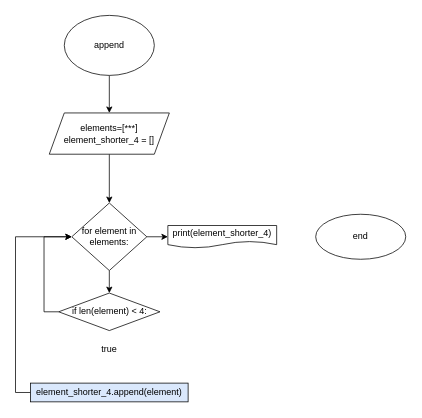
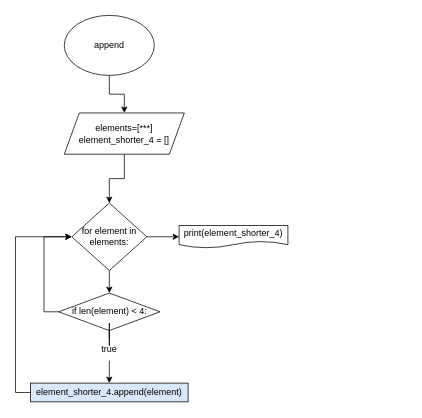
- <mxCell id="5" value="elements=[***]&lt;br&gt;element_shorter_4 = []" style="shape=parallelogram;perimeter=parallelogramPerimeter;whiteSpace=wrap;html=1;fixedSize=1;" vertex="1" parent="1"><mxGeometry x="65" y="150" width="160" height="55" as="geometry" /></mxCell>
+ <mxCell id="5" value="elements=[***]&lt;br&gt;element_shorter_4 = []" style="shape=parallelogram;perimeter=parallelogramPerimeter;whiteSpace=wrap;html=1;fixedSize=1;" vertex="1" parent="1"><mxGeometry x="85" y="150" width="160" height="55" as="geometry" /></mxCell>
- <mxCell id="16" value="&lt;div style=&quot;line-height: 27px;&quot;&gt;&lt;div style=&quot;&quot;&gt;print(element_shorter_4)&lt;/div&gt;&lt;/div&gt;" style="shape=document;whiteSpace=wrap;html=1;boundedLbl=1;" vertex="1" parent="1"><mxGeometry x="223" y="300" width="145" height="30" as="geometry" /></mxCell>
+ <mxCell id="16" value="&lt;div style=&quot;line-height: 27px;&quot;&gt;&lt;div style=&quot;&quot;&gt;print(element_shorter_4)&lt;/div&gt;&lt;/div&gt;" style="shape=document;whiteSpace=wrap;html=1;boundedLbl=1;" vertex="1" parent="1"><mxGeometry x="238" y="300" width="145" height="30" as="geometry" /></mxCell>
- <mxCell id="17" value="end" style="ellipse;whiteSpace=wrap;html=1;" vertex="1" parent="1"><mxGeometry x="420" y="285" width="120" height="60" as="geometry" /></mxCell>
+ <mxCell id="15" value="" style="edgeStyle=orthogonalEdgeStyle;rounded=0;orthogonalLoop=1;jettySize=auto;html=1;endArrow=none;" edge="1" parent="1" source="11" target="14"><mxGeometry relative="1" as="geometry"><mxPoint x="145" y="440" as="sourcePoint" /><mxPoint x="145" y="510" as="targetPoint" /><Array as="points" /></mxGeometry></mxCell>
+ <mxCell id="9" value="" style="edgeStyle=orthogonalEdgeStyle;rounded=0;orthogonalLoop=1;jettySize=auto;html=1;startArrow=none;" edge="1" parent="1" source="14" target="13"><mxGeometry relative="1" as="geometry"><Array as="points"><mxPoint x="145" y="460" /><mxPoint x="145" y="460" /></Array></mxGeometry></mxCell>
